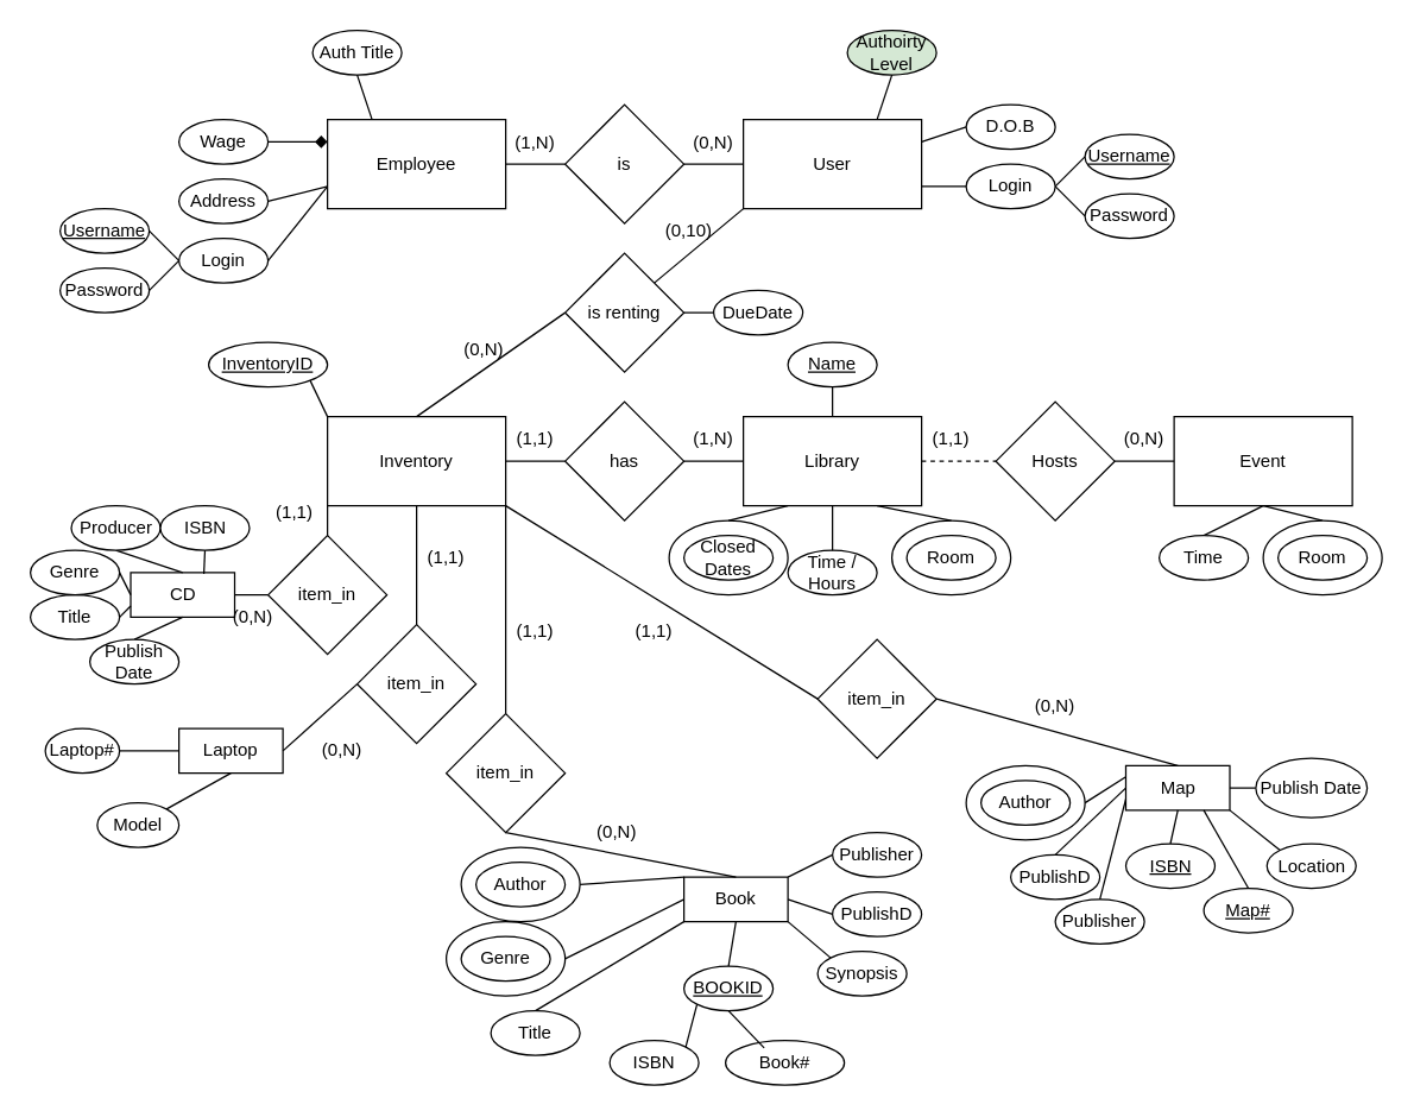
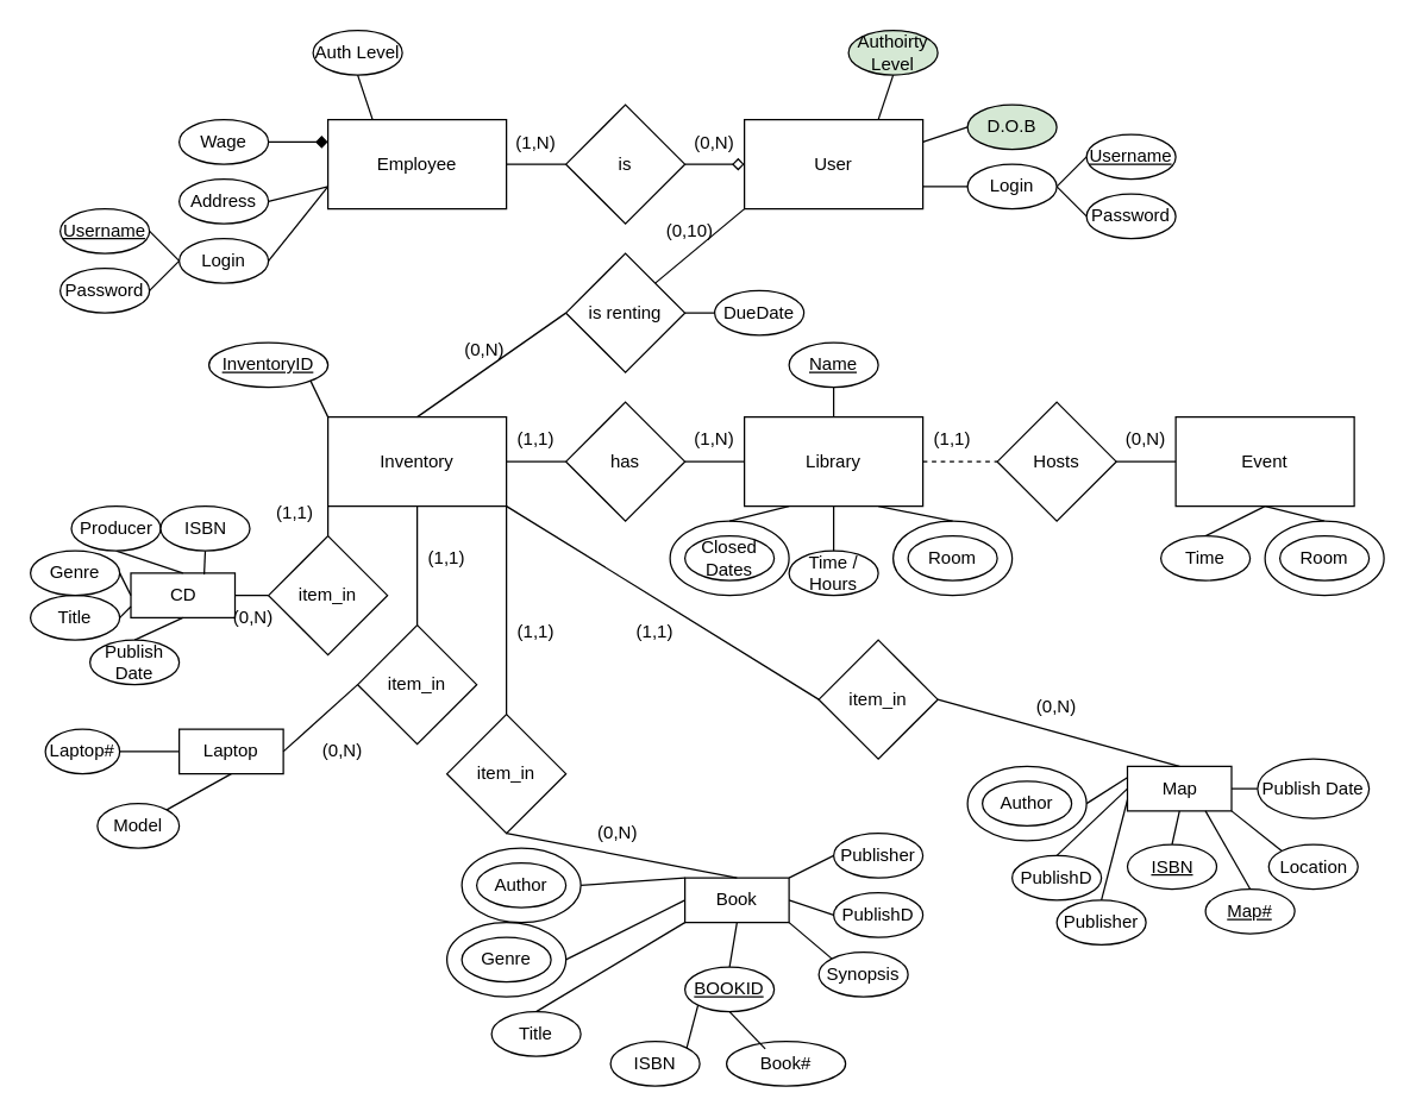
- <mxCell id="22" value="Auth Title" style="ellipse;whiteSpace=wrap;html=1;" parent="1" vertex="1"><mxGeometry x="210" y="20" width="60" height="30" as="geometry" /></mxCell>
+ <mxCell id="22" value="Auth Level" style="ellipse;whiteSpace=wrap;html=1;" parent="1" vertex="1"><mxGeometry x="210" y="20" width="60" height="30" as="geometry" /></mxCell>
- <mxCell id="34" value="D.O.B" style="ellipse;whiteSpace=wrap;html=1;" parent="1" vertex="1"><mxGeometry x="650" y="70" width="60" height="30" as="geometry" /></mxCell>
+ <mxCell id="34" value="D.O.B" style="ellipse;whiteSpace=wrap;html=1;fillColor=#d5e8d4;" parent="1" vertex="1"><mxGeometry x="650" y="70" width="60" height="30" as="geometry" /></mxCell>
- <mxCell id="24" style="edgeStyle=none;html=1;exitX=1;exitY=0.5;exitDx=0;exitDy=0;entryX=0;entryY=0.5;entryDx=0;entryDy=0;endArrow=none;endFill=0;" parent="1" source="25" target="27" edge="1"><mxGeometry relative="1" as="geometry" /></mxCell>
+ <mxCell id="24" style="edgeStyle=none;html=1;exitX=1;exitY=0.5;exitDx=0;exitDy=0;entryX=0;entryY=0.5;entryDx=0;entryDy=0;endArrow=diamond;endFill=0;" parent="1" source="25" target="27" edge="1"><mxGeometry relative="1" as="geometry" /></mxCell>
